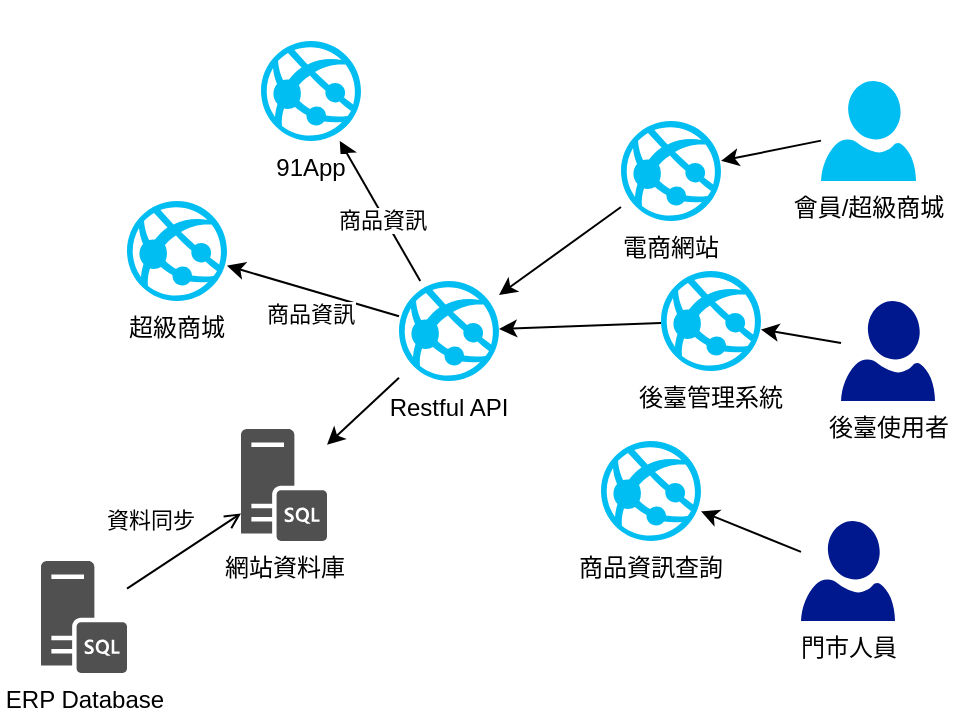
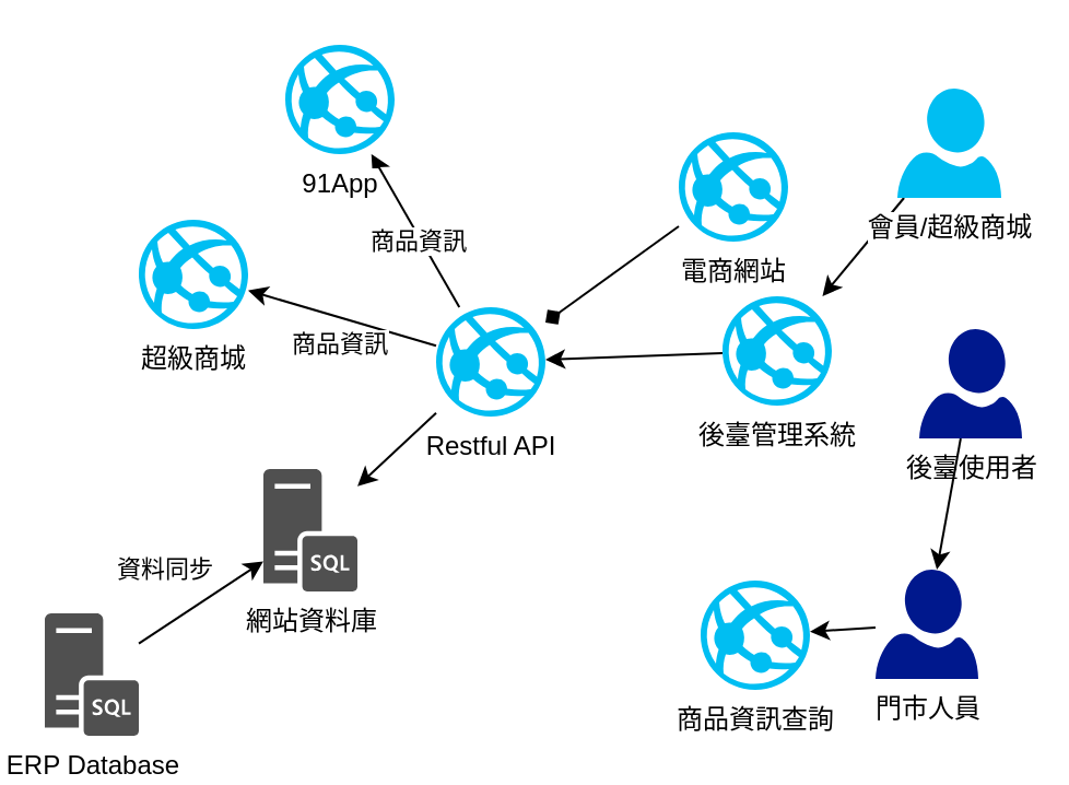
- <mxCell id="7" value="" style="edgeStyle=none;rounded=0;orthogonalLoop=1;jettySize=auto;html=1;" edge="1" parent="1" source="8" target="19"><mxGeometry relative="1" as="geometry" /></mxCell>
+ <mxCell id="7" value="" style="edgeStyle=none;rounded=0;orthogonalLoop=1;jettySize=auto;html=1;" edge="1" parent="1" source="8" target="20"><mxGeometry relative="1" as="geometry" /></mxCell>
- <mxCell id="18" value="" style="edgeStyle=none;rounded=0;orthogonalLoop=1;jettySize=auto;html=1;" edge="1" parent="1" source="19" target="22"><mxGeometry relative="1" as="geometry"><mxPoint x="265" y="85" as="targetPoint" /></mxGeometry></mxCell>
+ <mxCell id="18" value="" style="edgeStyle=none;rounded=0;orthogonalLoop=1;jettySize=auto;html=1;endArrow=diamond;" edge="1" parent="1" source="19" target="22"><mxGeometry relative="1" as="geometry"><mxPoint x="265" y="85" as="targetPoint" /></mxGeometry></mxCell>
- <mxCell id="9" value="" style="edgeStyle=none;rounded=0;orthogonalLoop=1;jettySize=auto;html=1;" parent="1" source="10" target="20" edge="1"><mxGeometry relative="1" as="geometry"><mxPoint x="370" y="169.477" as="targetPoint" /></mxGeometry></mxCell>
+ <mxCell id="9" value="" style="edgeStyle=none;rounded=0;orthogonalLoop=1;jettySize=auto;html=1;" parent="1" source="10" target="15" edge="1"><mxGeometry relative="1" as="geometry"><mxPoint x="370" y="169.477" as="targetPoint" /></mxGeometry></mxCell>
- <mxCell id="21" value="&lt;span style=&quot;background-color: rgb(255 , 255 , 255)&quot;&gt;商品資訊查詢&lt;br&gt;&lt;/span&gt;" style="verticalLabelPosition=bottom;html=1;verticalAlign=top;align=center;strokeColor=none;fillColor=#00BEF2;shape=mxgraph.azure.azure_website;pointerEvents=1;" vertex="1" parent="1"><mxGeometry x="300" y="220" width="50" height="50" as="geometry" /></mxCell>
+ <mxCell id="21" value="&lt;span style=&quot;background-color: rgb(255 , 255 , 255)&quot;&gt;商品資訊查詢&lt;br&gt;&lt;/span&gt;" style="verticalLabelPosition=bottom;html=1;verticalAlign=top;align=center;strokeColor=none;fillColor=#00BEF2;shape=mxgraph.azure.azure_website;pointerEvents=1;" vertex="1" parent="1"><mxGeometry x="320" y="265" width="50" height="50" as="geometry" /></mxCell>
- <mxCell id="2" value="" style="edgeStyle=none;rounded=0;orthogonalLoop=1;jettySize=auto;html=1;endArrow=open;" parent="1" source="4" target="5" edge="1"><mxGeometry relative="1" as="geometry"><mxPoint x="74.5" y="108" as="targetPoint" /></mxGeometry></mxCell>
+ <mxCell id="2" value="" style="edgeStyle=none;rounded=0;orthogonalLoop=1;jettySize=auto;html=1;" parent="1" source="4" target="5" edge="1"><mxGeometry relative="1" as="geometry"><mxPoint x="74.5" y="108" as="targetPoint" /></mxGeometry></mxCell>
